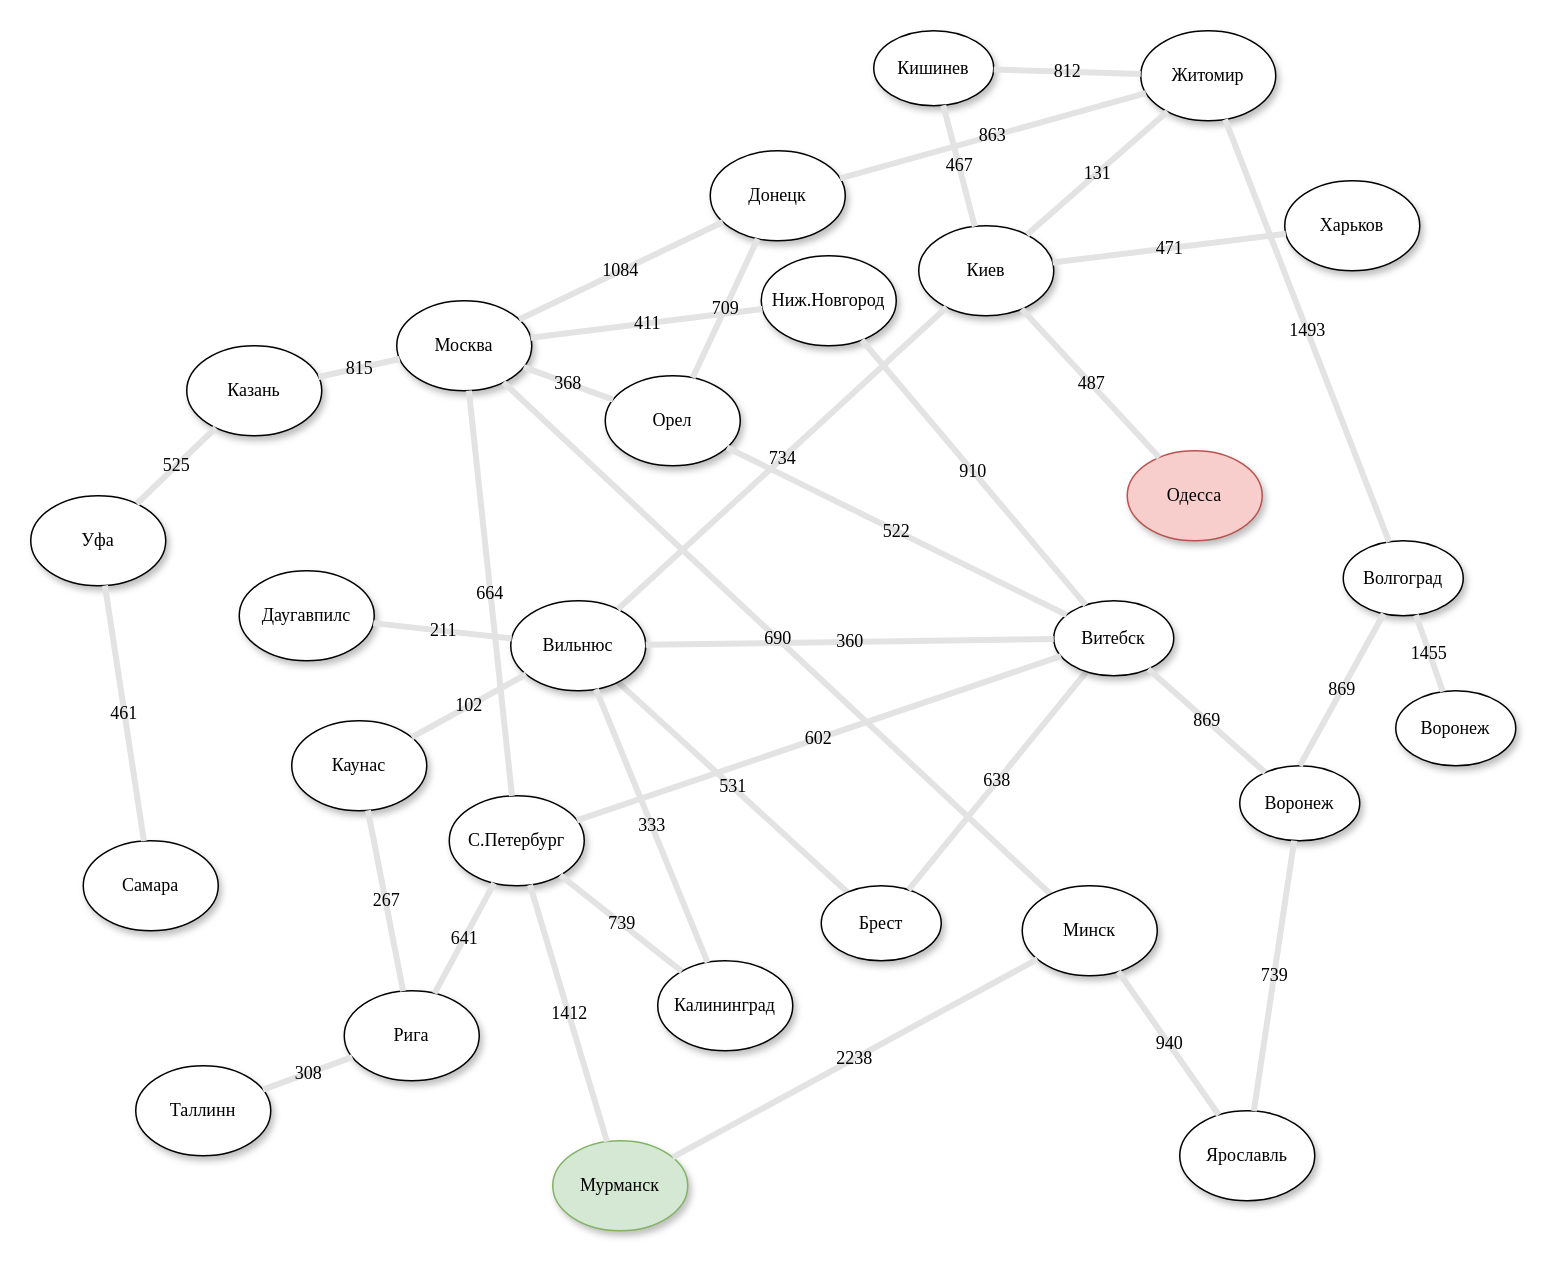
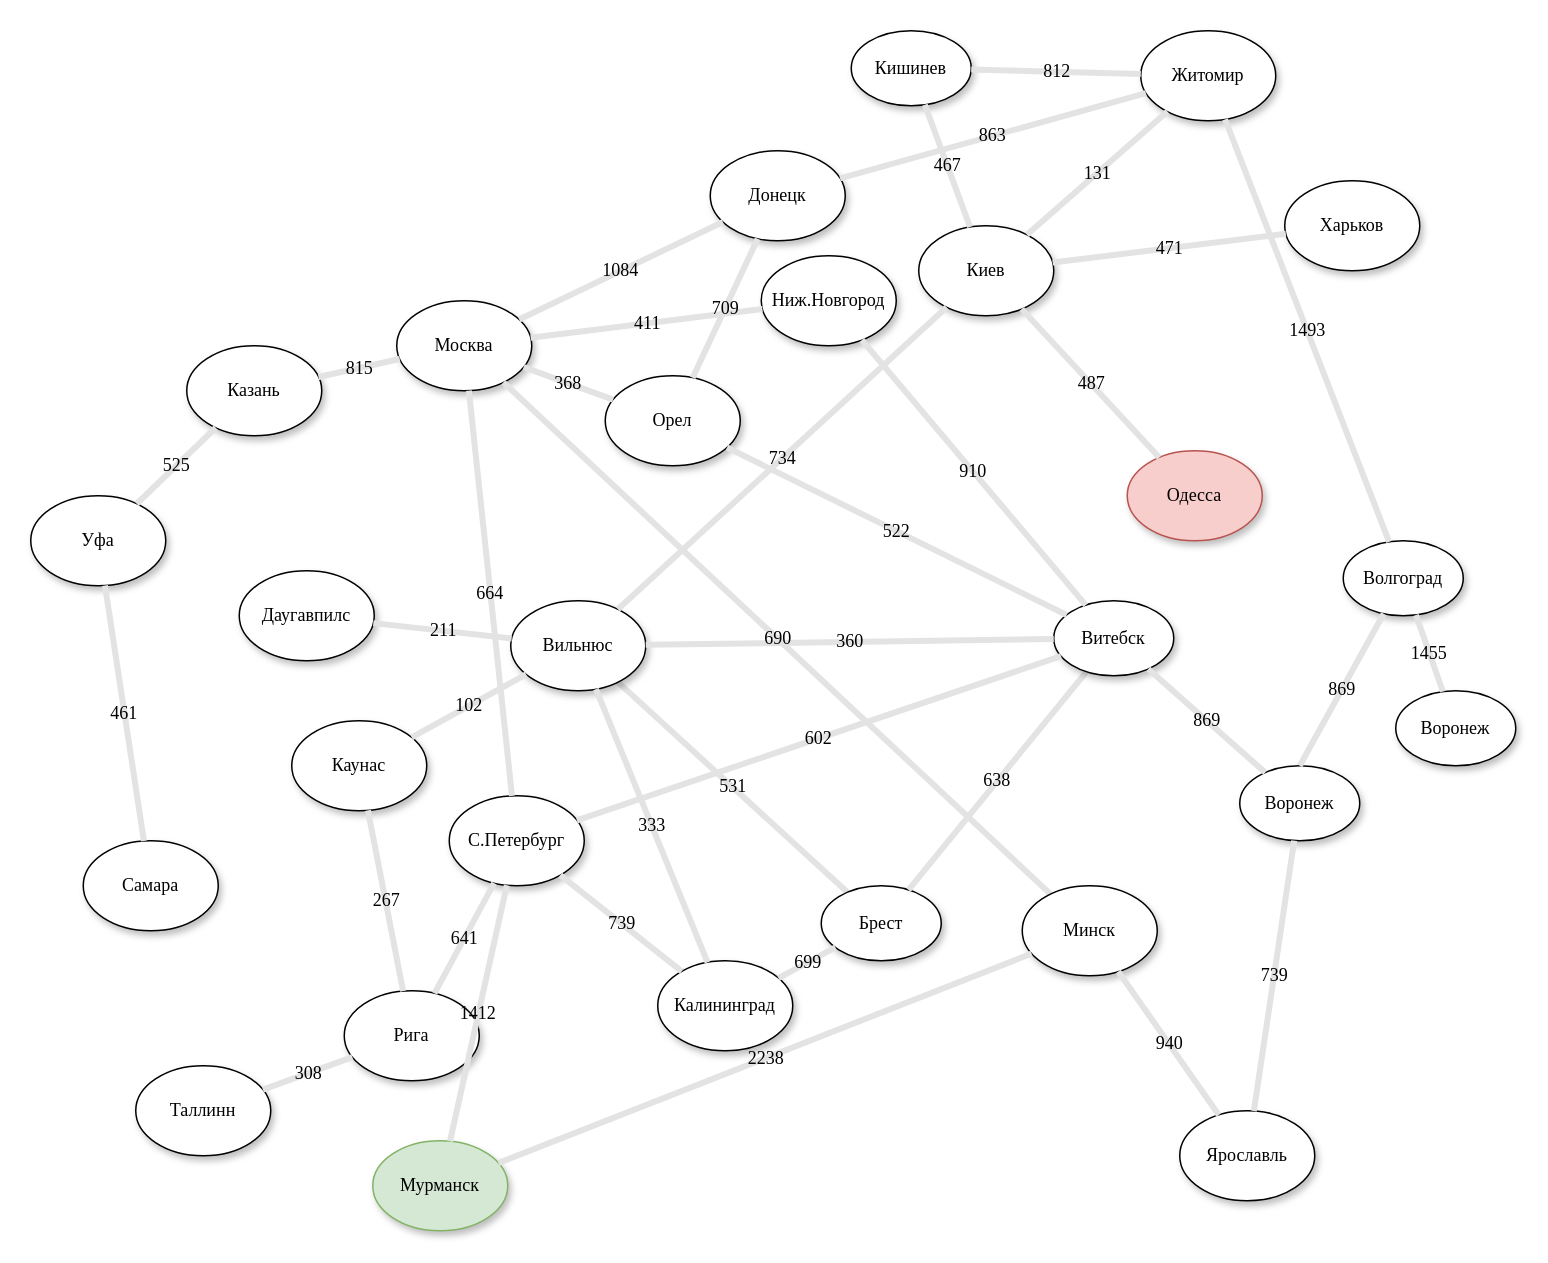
- <mxCell id="30" value="Кишинев" style="ellipse;whiteSpace=wrap;html=1;rounded=0;shadow=1;comic=0;labelBackgroundColor=none;strokeWidth=1;fontFamily=Verdana;fontSize=12;align=center;" parent="1" vertex="1"><mxGeometry x="582" y="20" width="80" height="50" as="geometry" /></mxCell>
+ <mxCell id="30" value="Кишинев" style="ellipse;whiteSpace=wrap;html=1;rounded=0;shadow=1;comic=0;labelBackgroundColor=none;strokeWidth=1;fontFamily=Verdana;fontSize=12;align=center;" parent="1" vertex="1"><mxGeometry x="567" y="20" width="80" height="50" as="geometry" /></mxCell>
+ <mxCell id="19" value="699" style="edgeStyle=none;rounded=0;html=1;labelBackgroundColor=none;startArrow=none;startFill=0;startSize=5;endArrow=none;endFill=0;endSize=5;jettySize=auto;orthogonalLoop=1;strokeColor=#E3E3E3;strokeWidth=4;fontFamily=Verdana;fontSize=12;noEdgeStyle=1;" parent="1" source="18" target="4" edge="1"><mxGeometry relative="1" as="geometry"><mxPoint x="304.997" y="690.04" as="sourcePoint" /><mxPoint x="378.247" y="818.613" as="targetPoint" /></mxGeometry></mxCell>
- <mxCell id="45" value="Мурманск" style="ellipse;whiteSpace=wrap;html=1;rounded=0;shadow=1;comic=0;labelBackgroundColor=none;strokeWidth=1;fontFamily=Verdana;fontSize=12;align=center;fillColor=#d5e8d4;strokeColor=#82b366;" parent="1" vertex="1"><mxGeometry x="368" y="760" width="90" height="60" as="geometry" /></mxCell>
+ <mxCell id="45" value="Мурманск" style="ellipse;whiteSpace=wrap;html=1;rounded=0;shadow=1;comic=0;labelBackgroundColor=none;strokeWidth=1;fontFamily=Verdana;fontSize=12;align=center;fillColor=#d5e8d4;strokeColor=#82b366;" parent="1" vertex="1"><mxGeometry x="248" y="760" width="90" height="60" as="geometry" /></mxCell>
